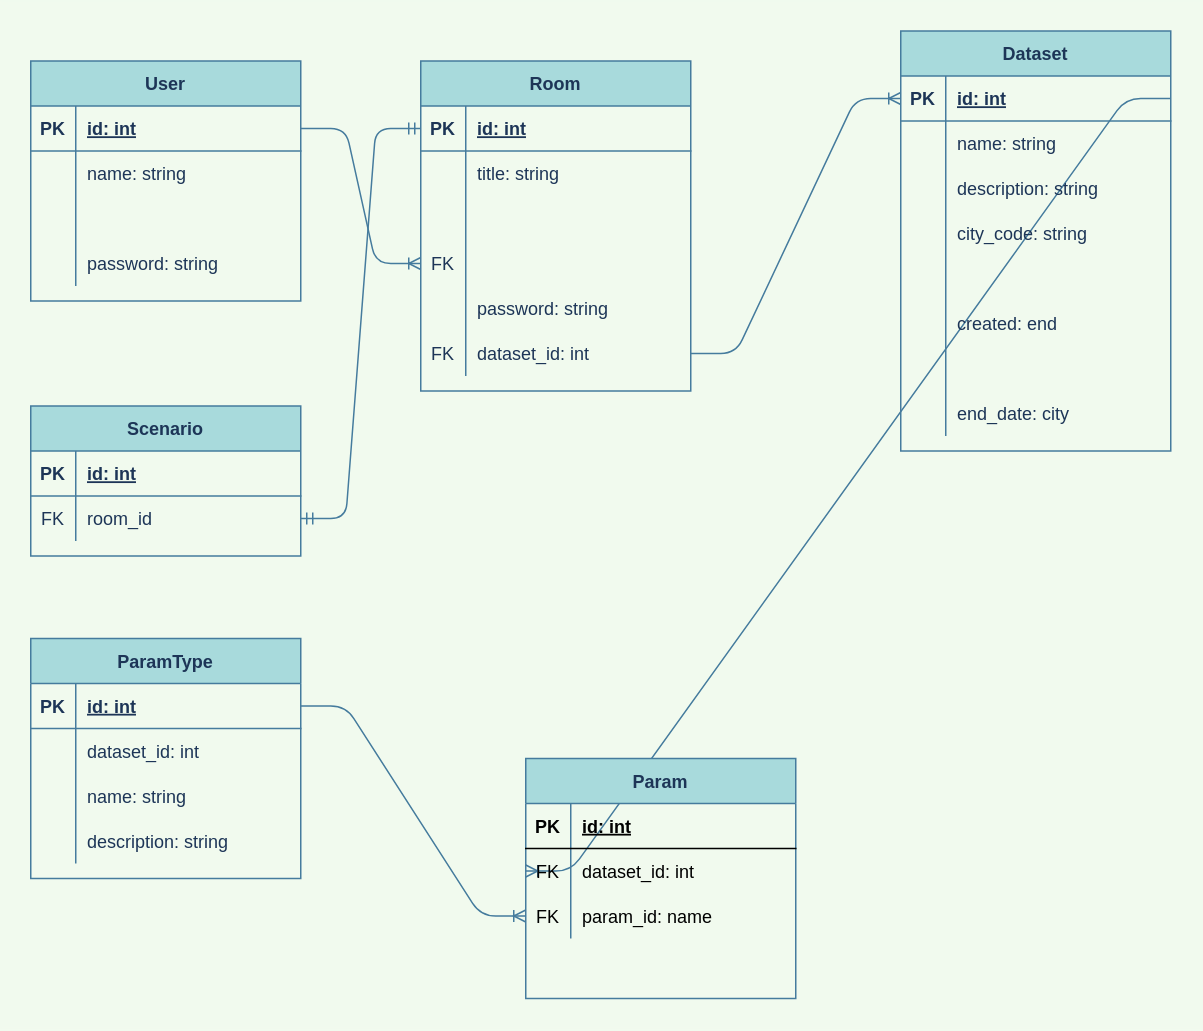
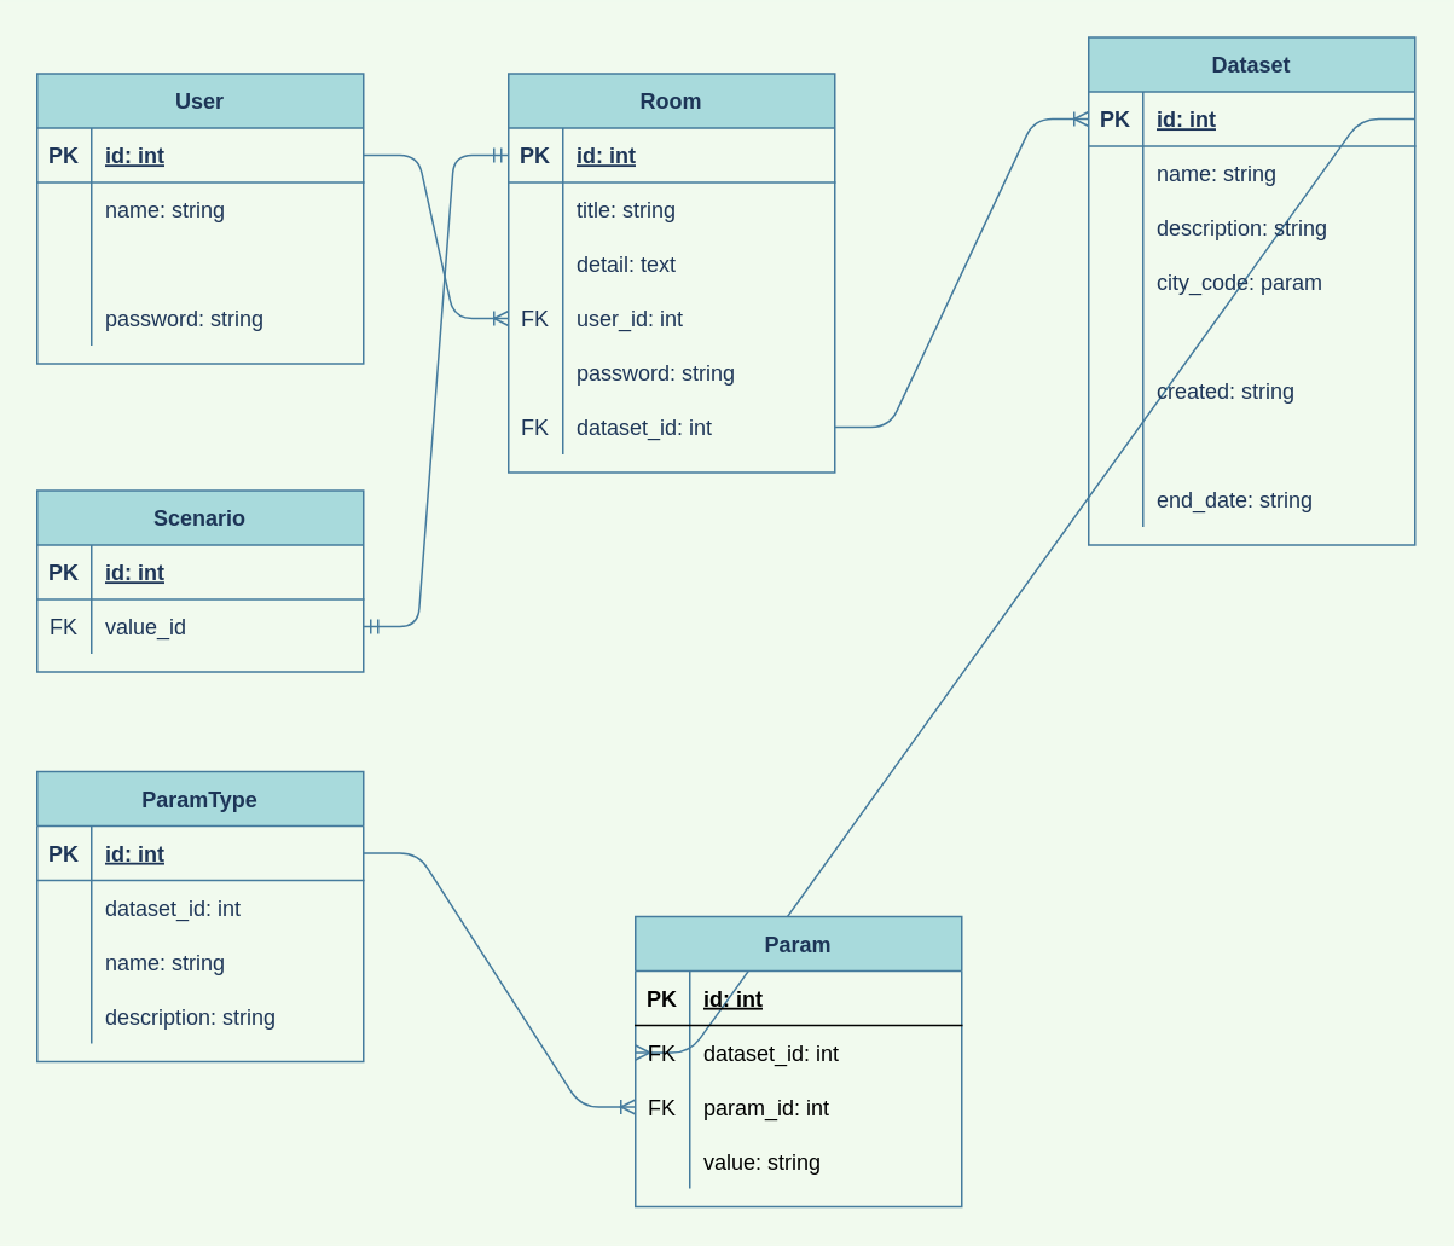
+ <mxCell id="13" value="detail: text" style="shape=partialRectangle;connectable=0;fillColor=none;top=0;left=0;bottom=0;right=0;align=left;spacingLeft=6;overflow=hidden;strokeColor=#457B9D;fontColor=#1D3557;" parent="11" vertex="1"><mxGeometry x="30" width="150" height="30" as="geometry" /></mxCell>
- <mxCell id="70" value="city_code: string" style="shape=partialRectangle;connectable=0;fillColor=none;top=0;left=0;bottom=0;right=0;align=left;spacingLeft=6;overflow=hidden;strokeColor=#457B9D;fontColor=#1D3557;" vertex="1" parent="68"><mxGeometry x="30" width="150" height="30" as="geometry" /></mxCell>
+ <mxCell id="70" value="city_code: param" style="shape=partialRectangle;connectable=0;fillColor=none;top=0;left=0;bottom=0;right=0;align=left;spacingLeft=6;overflow=hidden;strokeColor=#457B9D;fontColor=#1D3557;" vertex="1" parent="68"><mxGeometry x="30" width="150" height="30" as="geometry" /></mxCell>
+ <mxCell id="16" value="user_id: int" style="shape=partialRectangle;connectable=0;fillColor=none;top=0;left=0;bottom=0;right=0;align=left;spacingLeft=6;overflow=hidden;strokeColor=#457B9D;fontColor=#1D3557;" parent="14" vertex="1"><mxGeometry x="30" width="150" height="30" as="geometry" /></mxCell>
- <mxCell id="75" value="created: end" style="shape=partialRectangle;connectable=0;fillColor=none;top=0;left=0;bottom=0;right=0;align=left;spacingLeft=6;overflow=hidden;strokeColor=#457B9D;fontColor=#1D3557;" vertex="1" parent="73"><mxGeometry x="30" width="150" height="30" as="geometry" /></mxCell>
+ <mxCell id="75" value="created: string" style="shape=partialRectangle;connectable=0;fillColor=none;top=0;left=0;bottom=0;right=0;align=left;spacingLeft=6;overflow=hidden;strokeColor=#457B9D;fontColor=#1D3557;" vertex="1" parent="73"><mxGeometry x="30" width="150" height="30" as="geometry" /></mxCell>
- <mxCell id="80" value="end_date: city" style="shape=partialRectangle;connectable=0;fillColor=none;top=0;left=0;bottom=0;right=0;align=left;spacingLeft=6;overflow=hidden;strokeColor=#457B9D;fontColor=#1D3557;" vertex="1" parent="78"><mxGeometry x="30" width="150" height="30" as="geometry" /></mxCell>
+ <mxCell id="80" value="end_date: string" style="shape=partialRectangle;connectable=0;fillColor=none;top=0;left=0;bottom=0;right=0;align=left;spacingLeft=6;overflow=hidden;strokeColor=#457B9D;fontColor=#1D3557;" vertex="1" parent="78"><mxGeometry x="30" width="150" height="30" as="geometry" /></mxCell>
- <mxCell id="29" value="room_id" style="shape=partialRectangle;connectable=0;fillColor=none;top=0;left=0;bottom=0;right=0;align=left;spacingLeft=6;overflow=hidden;strokeColor=#457B9D;fontColor=#1D3557;" vertex="1" parent="27"><mxGeometry x="30" width="150" height="30" as="geometry" /></mxCell>
+ <mxCell id="29" value="value_id" style="shape=partialRectangle;connectable=0;fillColor=none;top=0;left=0;bottom=0;right=0;align=left;spacingLeft=6;overflow=hidden;strokeColor=#457B9D;fontColor=#1D3557;" vertex="1" parent="27"><mxGeometry x="30" width="150" height="30" as="geometry" /></mxCell>
- <mxCell id="90" value="param_id: name" style="shape=partialRectangle;connectable=0;fillColor=none;top=0;left=0;bottom=0;right=0;align=left;spacingLeft=6;overflow=hidden;" vertex="1" parent="88"><mxGeometry x="30" width="150" height="30" as="geometry" /></mxCell>
+ <mxCell id="90" value="param_id: int" style="shape=partialRectangle;connectable=0;fillColor=none;top=0;left=0;bottom=0;right=0;align=left;spacingLeft=6;overflow=hidden;" vertex="1" parent="88"><mxGeometry x="30" width="150" height="30" as="geometry" /></mxCell>
+ <mxCell id="93" value="value: string" style="shape=partialRectangle;connectable=0;fillColor=none;top=0;left=0;bottom=0;right=0;align=left;spacingLeft=6;overflow=hidden;" vertex="1" parent="91"><mxGeometry x="30" width="150" height="30" as="geometry" /></mxCell>
